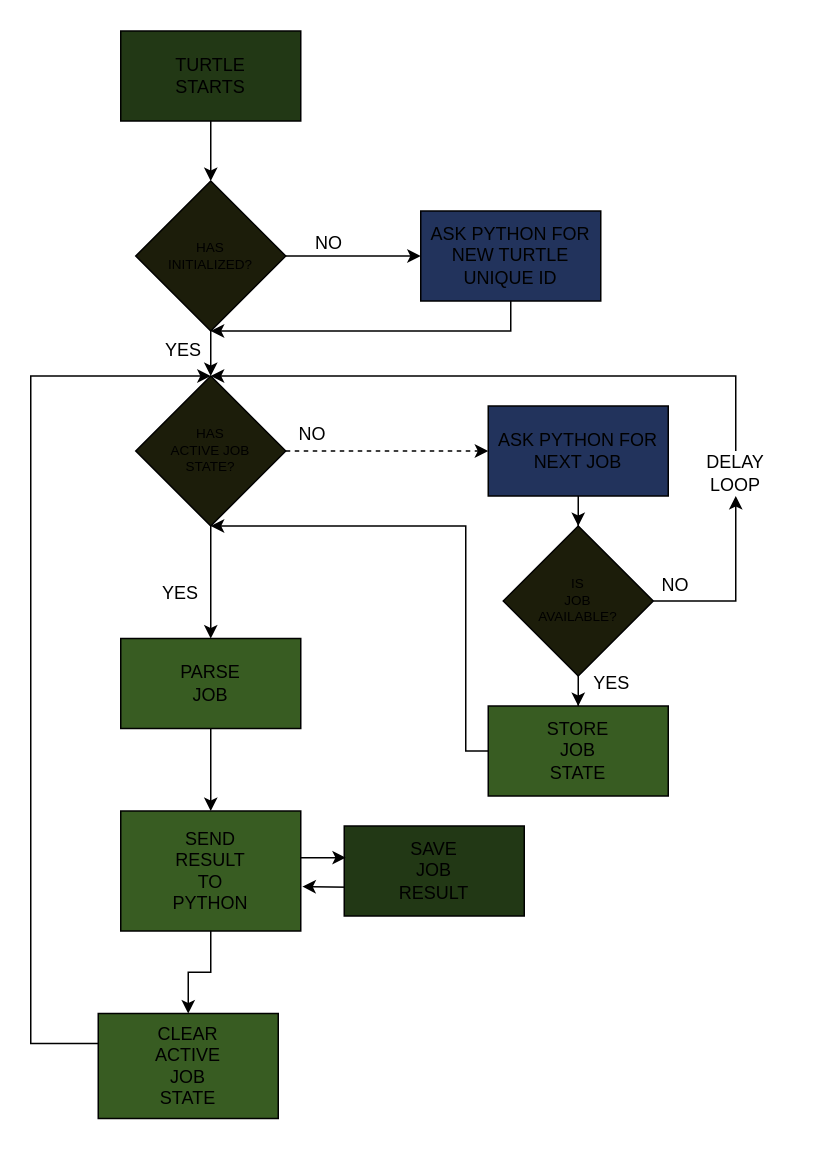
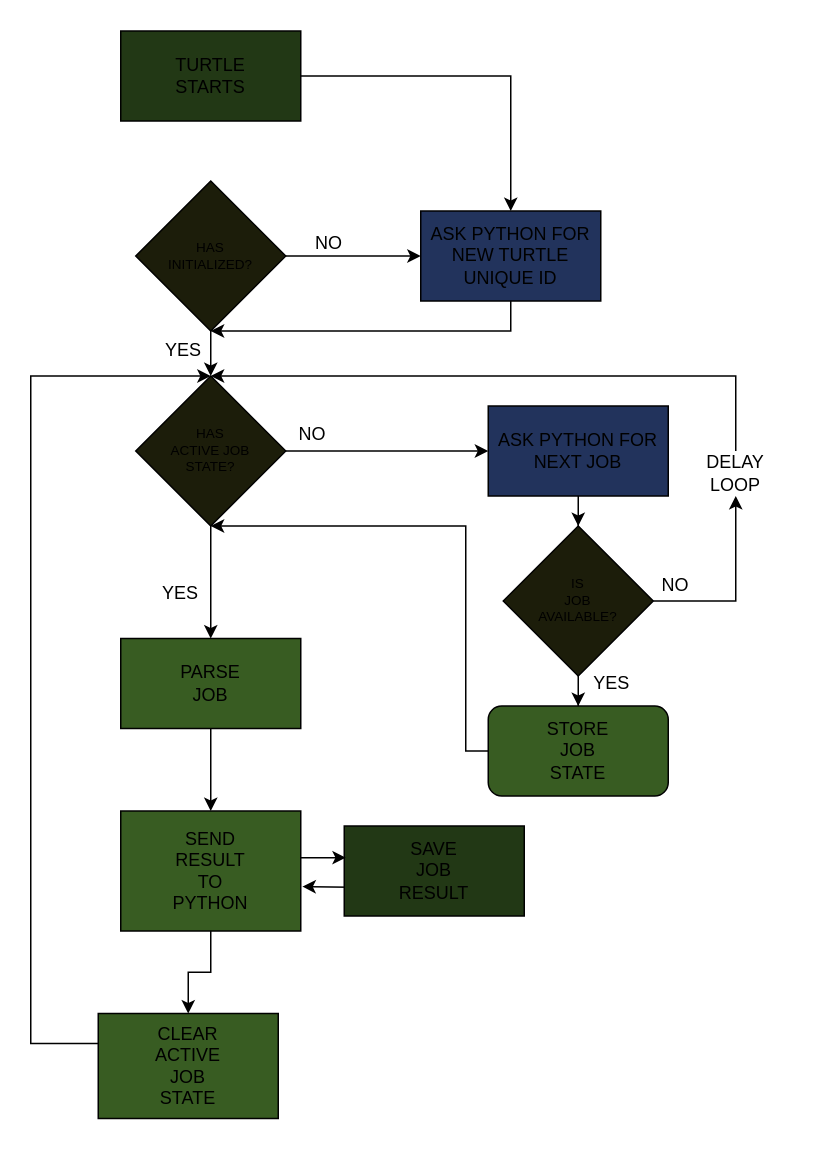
- <mxCell id="2" style="edgeStyle=orthogonalEdgeStyle;rounded=0;orthogonalLoop=1;jettySize=auto;html=1;entryX=0.5;entryY=0;entryDx=0;entryDy=0;" parent="1" source="3" target="6" edge="1"><mxGeometry relative="1" as="geometry" /></mxCell>
+ <mxCell id="2" style="edgeStyle=orthogonalEdgeStyle;rounded=0;orthogonalLoop=1;jettySize=auto;html=1;" parent="1" source="3" target="8" edge="1"><mxGeometry relative="1" as="geometry" /></mxCell>
- <mxCell id="10" style="edgeStyle=orthogonalEdgeStyle;rounded=0;orthogonalLoop=1;jettySize=auto;html=1;entryX=0;entryY=0.5;entryDx=0;entryDy=0;dashed=1;" parent="1" source="11" target="14" edge="1"><mxGeometry relative="1" as="geometry" /></mxCell>
+ <mxCell id="10" style="edgeStyle=orthogonalEdgeStyle;rounded=0;orthogonalLoop=1;jettySize=auto;html=1;entryX=0;entryY=0.5;entryDx=0;entryDy=0;" parent="1" source="11" target="14" edge="1"><mxGeometry relative="1" as="geometry" /></mxCell>
- <mxCell id="18" value="STORE&lt;br&gt;JOB&lt;br&gt;STATE" style="rounded=0;whiteSpace=wrap;html=1;fillColor=#385C22;fontStyle=0" parent="1" vertex="1"><mxGeometry x="325" y="470" width="120" height="60" as="geometry" /></mxCell>
+ <mxCell id="18" value="STORE&lt;br&gt;JOB&lt;br&gt;STATE" style="whiteSpace=wrap;html=1;fillColor=#385C22;fontStyle=0;rounded=1;" parent="1" vertex="1"><mxGeometry x="325" y="470" width="120" height="60" as="geometry" /></mxCell>
